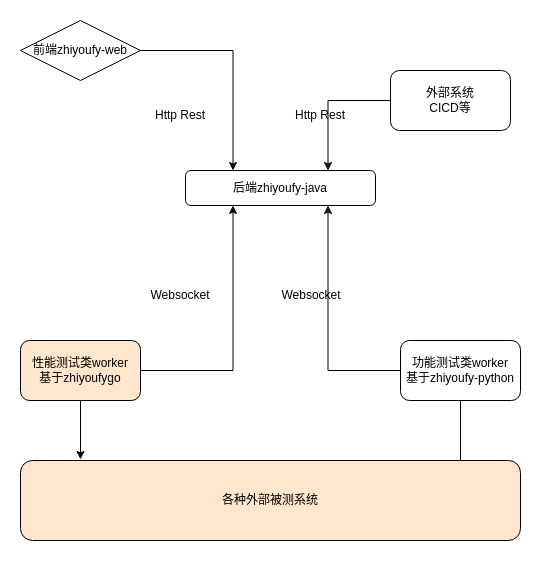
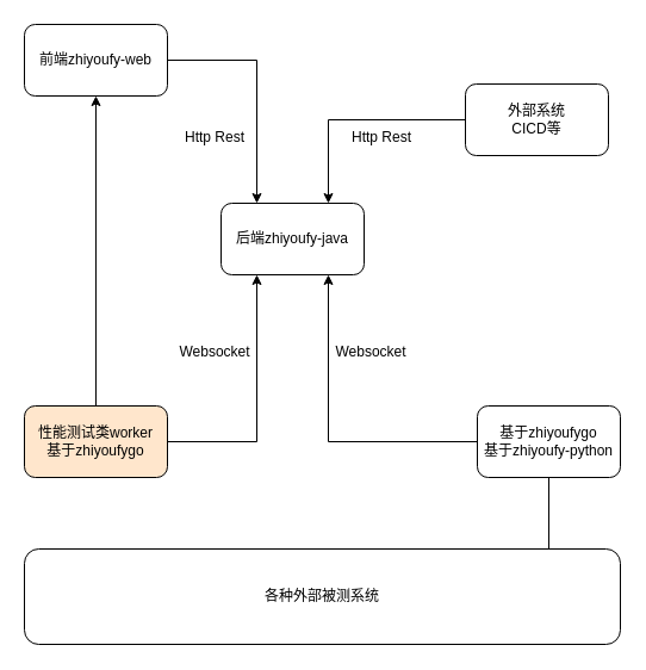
- <mxCell id="3" value="前端zhiyoufy-web" style="rhombus;whiteSpace=wrap;html=1;" parent="1" vertex="1"><mxGeometry x="20" y="20" width="120" height="60" as="geometry" /></mxCell>
+ <mxCell id="3" value="前端zhiyoufy-web" style="rounded=1;whiteSpace=wrap;html=1;" parent="1" vertex="1"><mxGeometry x="20" y="20" width="120" height="60" as="geometry" /></mxCell>
- <mxCell id="4" value="后端zhiyoufy-java" style="rounded=1;whiteSpace=wrap;html=1;" parent="1" vertex="1"><mxGeometry x="185" y="170" width="190" height="35" as="geometry" /></mxCell>
+ <mxCell id="4" value="后端zhiyoufy-java" style="rounded=1;whiteSpace=wrap;html=1;" parent="1" vertex="1"><mxGeometry x="185" y="170" width="120" height="60" as="geometry" /></mxCell>
- <mxCell id="12" value="功能测试类worker&lt;br&gt;基于zhiyoufy-python" style="rounded=1;whiteSpace=wrap;html=1;" parent="1" vertex="1"><mxGeometry x="400" y="340" width="120" height="60" as="geometry" /></mxCell>
+ <mxCell id="12" value="基于zhiyoufygo&lt;br&gt;基于zhiyoufy-python" style="rounded=1;whiteSpace=wrap;html=1;" parent="1" vertex="1"><mxGeometry x="400" y="340" width="120" height="60" as="geometry" /></mxCell>
- <mxCell id="8" style="edgeStyle=orthogonalEdgeStyle;rounded=0;orthogonalLoop=1;jettySize=auto;html=1;entryX=0.12;entryY=-0.013;entryDx=0;entryDy=0;entryPerimeter=0;" parent="1" source="9" target="17" edge="1"><mxGeometry relative="1" as="geometry" /></mxCell>
+ <mxCell id="8" style="edgeStyle=orthogonalEdgeStyle;rounded=0;orthogonalLoop=1;jettySize=auto;html=1;" parent="1" source="9" target="3" edge="1"><mxGeometry relative="1" as="geometry" /></mxCell>
- <mxCell id="17" value="各种外部被测系统" style="rounded=1;whiteSpace=wrap;html=1;fillColor=#ffe6cc;" parent="1" vertex="1"><mxGeometry x="20" y="460" width="500" height="80" as="geometry" /></mxCell>
+ <mxCell id="17" value="各种外部被测系统" style="rounded=1;whiteSpace=wrap;html=1;" parent="1" vertex="1"><mxGeometry x="20" y="460" width="500" height="80" as="geometry" /></mxCell>
